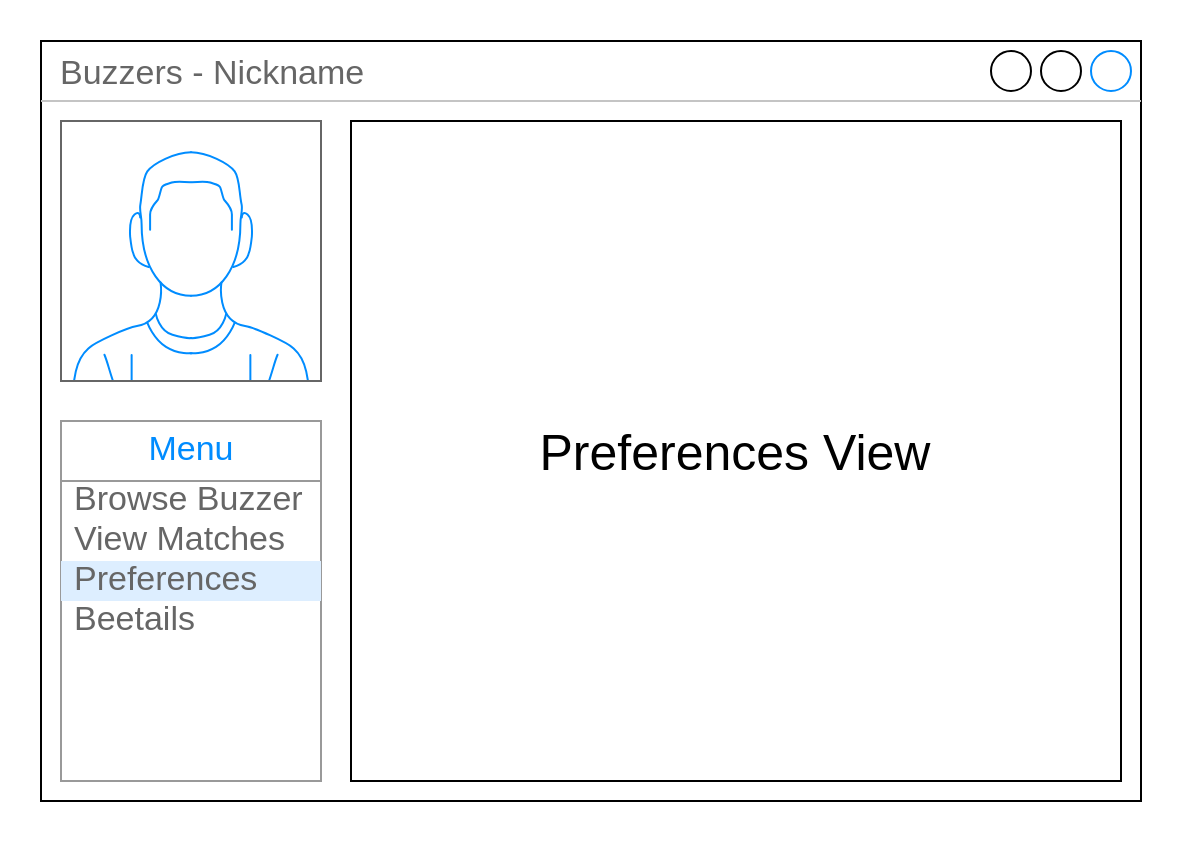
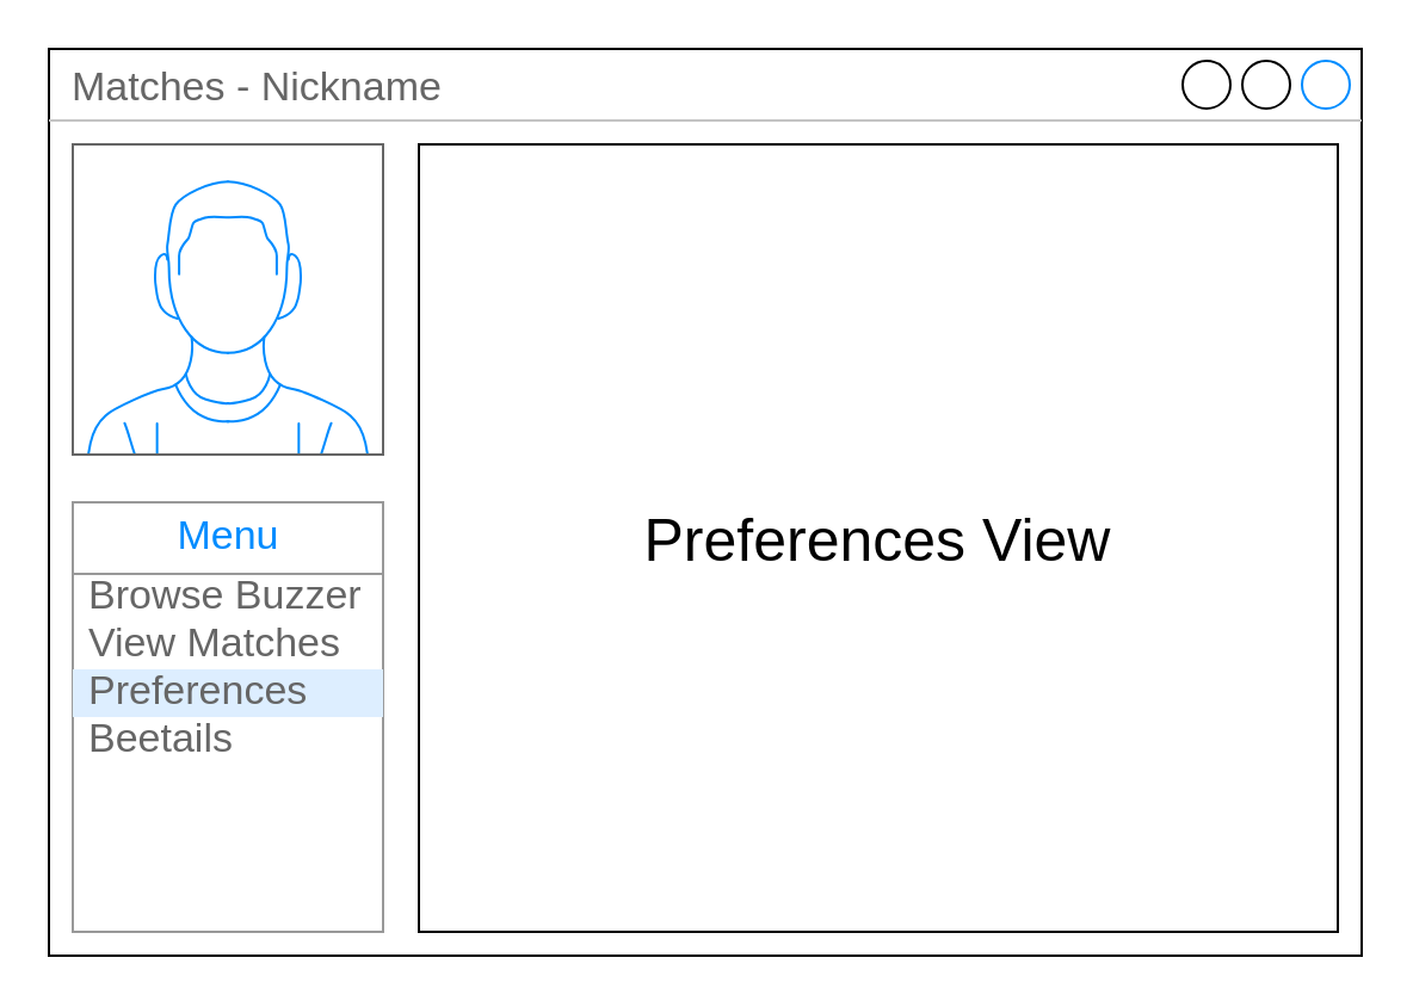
- <mxCell id="2" value="Buzzers - Nickname" style="strokeWidth=1;shadow=0;dashed=0;align=center;html=1;shape=mxgraph.mockup.containers.window;align=left;verticalAlign=top;spacingLeft=8;strokeColor2=#008cff;strokeColor3=#c4c4c4;fontColor=#666666;mainText=;fontSize=17;labelBackgroundColor=none;" vertex="1" parent="1"><mxGeometry x="20" y="20" width="550" height="380" as="geometry" /></mxCell>
+ <mxCell id="2" value="Matches - Nickname" style="strokeWidth=1;shadow=0;dashed=0;align=center;html=1;shape=mxgraph.mockup.containers.window;align=left;verticalAlign=top;spacingLeft=8;strokeColor2=#008cff;strokeColor3=#c4c4c4;fontColor=#666666;mainText=;fontSize=17;labelBackgroundColor=none;" vertex="1" parent="1"><mxGeometry x="20" y="20" width="550" height="380" as="geometry" /></mxCell>
